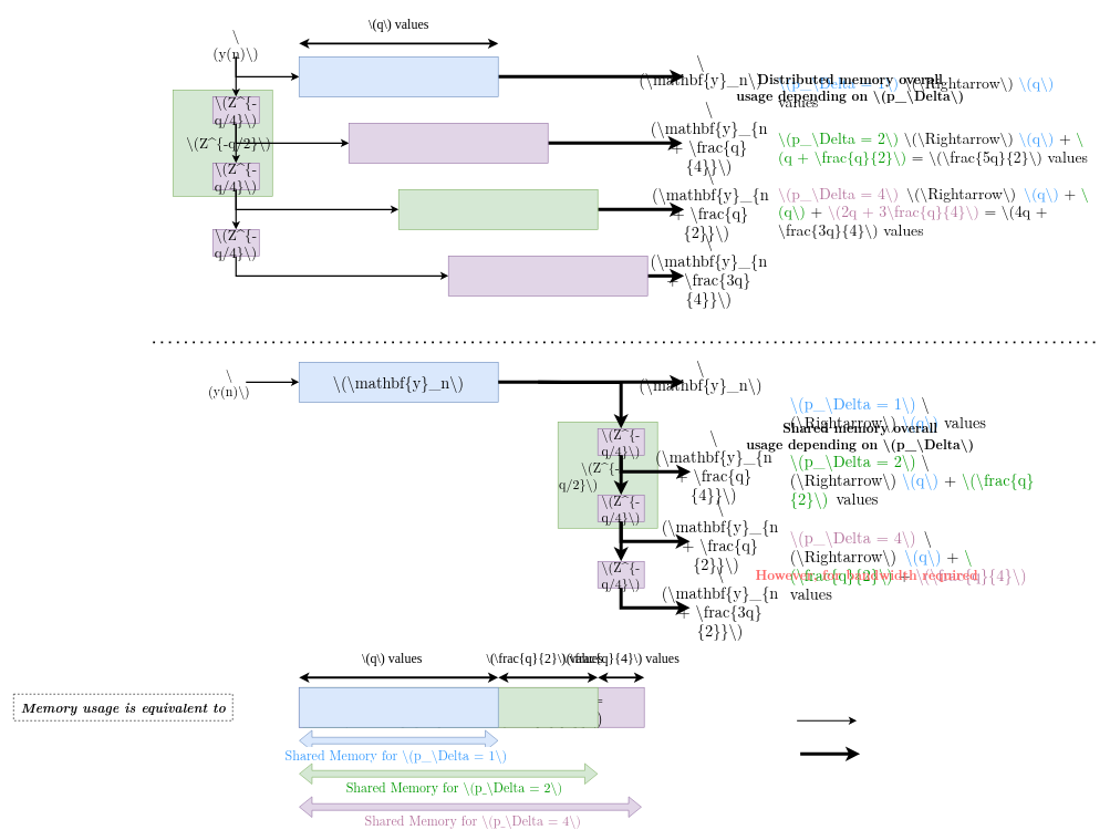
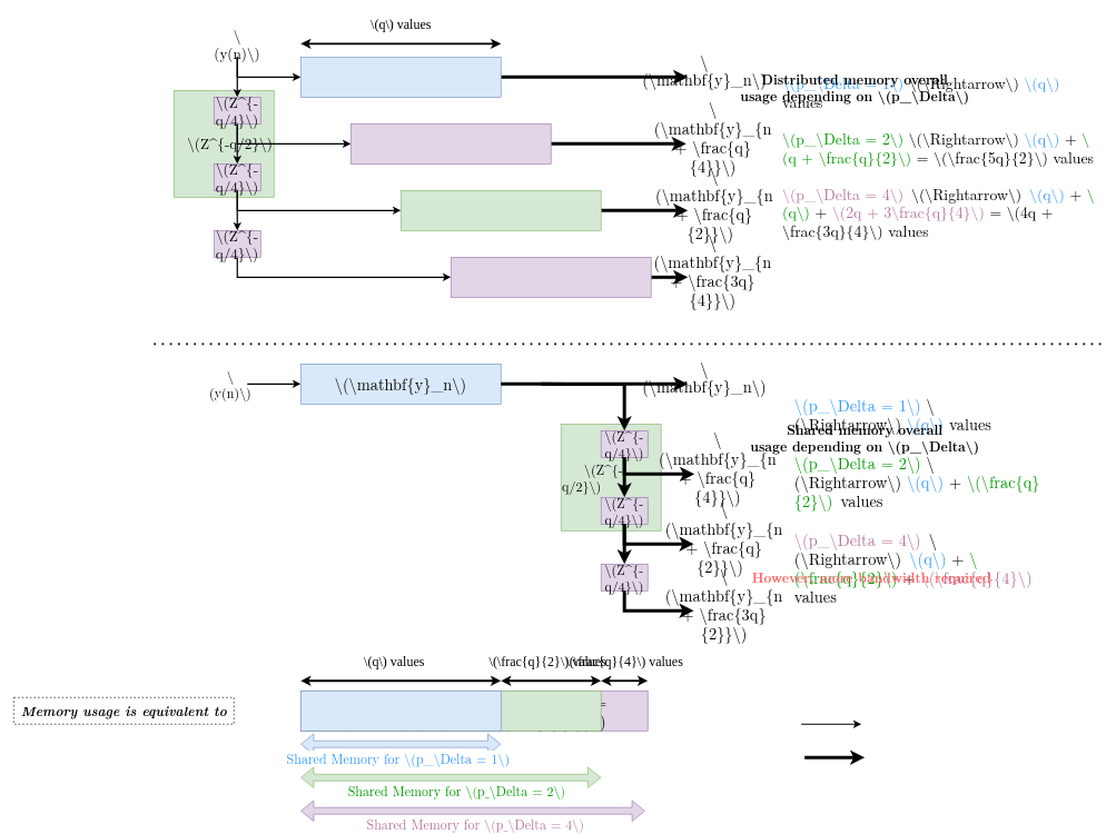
- <mxCell id="49" value="&lt;b&gt;However, for bandwidth required&lt;br&gt;&lt;/b&gt;" style="text;html=1;align=center;verticalAlign=middle;resizable=0;points=[];autosize=1;strokeColor=none;fillColor=none;fontSize=20;fontFamily=Latin Modern Roman;fontColor=#FF6666;" parent="1" vertex="1"><mxGeometry x="1110" y="845" width="390" height="40" as="geometry" /></mxCell>
+ <mxCell id="49" value="&lt;b&gt;However, more bandwidth required&lt;br&gt;&lt;/b&gt;" style="text;html=1;align=center;verticalAlign=middle;resizable=0;points=[];autosize=1;strokeColor=none;fillColor=none;fontSize=20;fontFamily=Latin Modern Roman;fontColor=#FF6666;" parent="1" vertex="1"><mxGeometry x="1110" y="845" width="390" height="40" as="geometry" /></mxCell>
